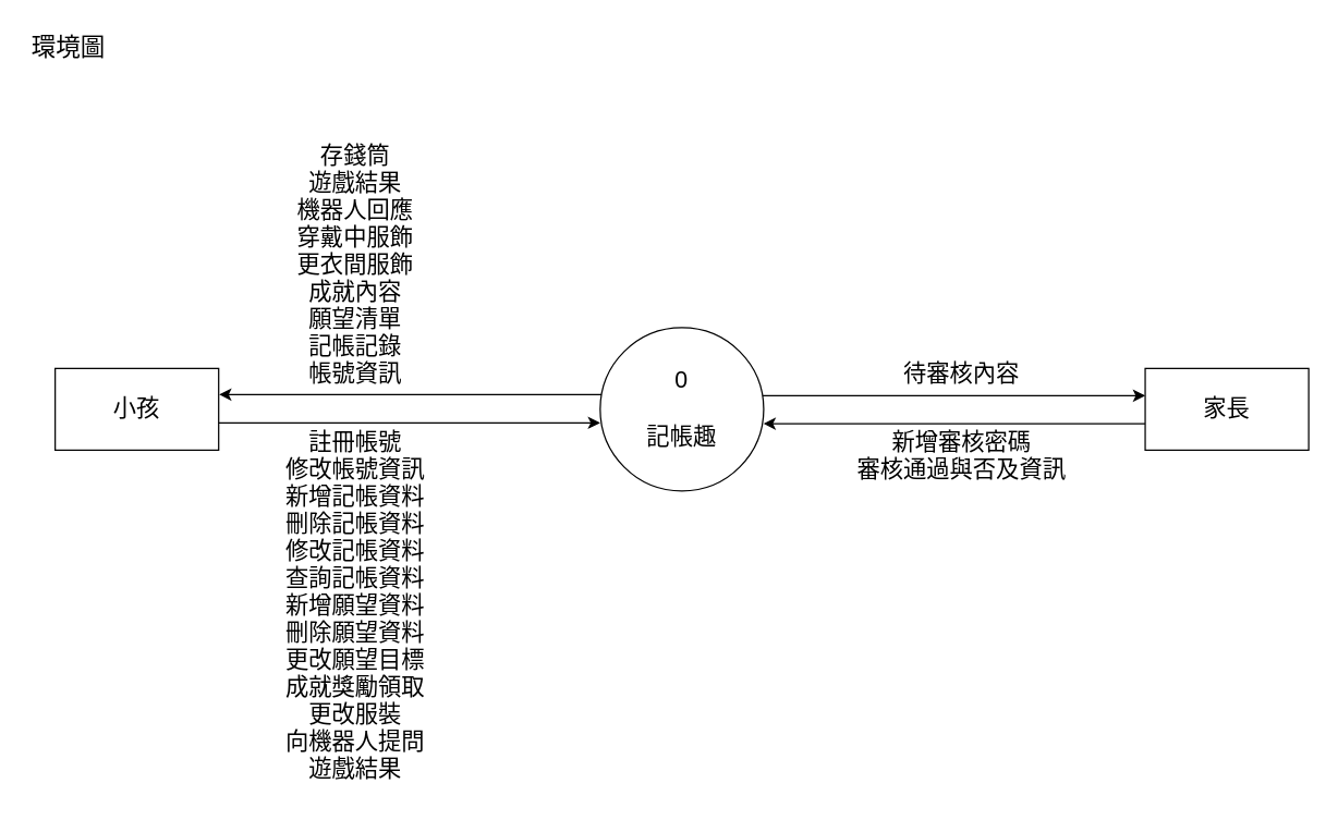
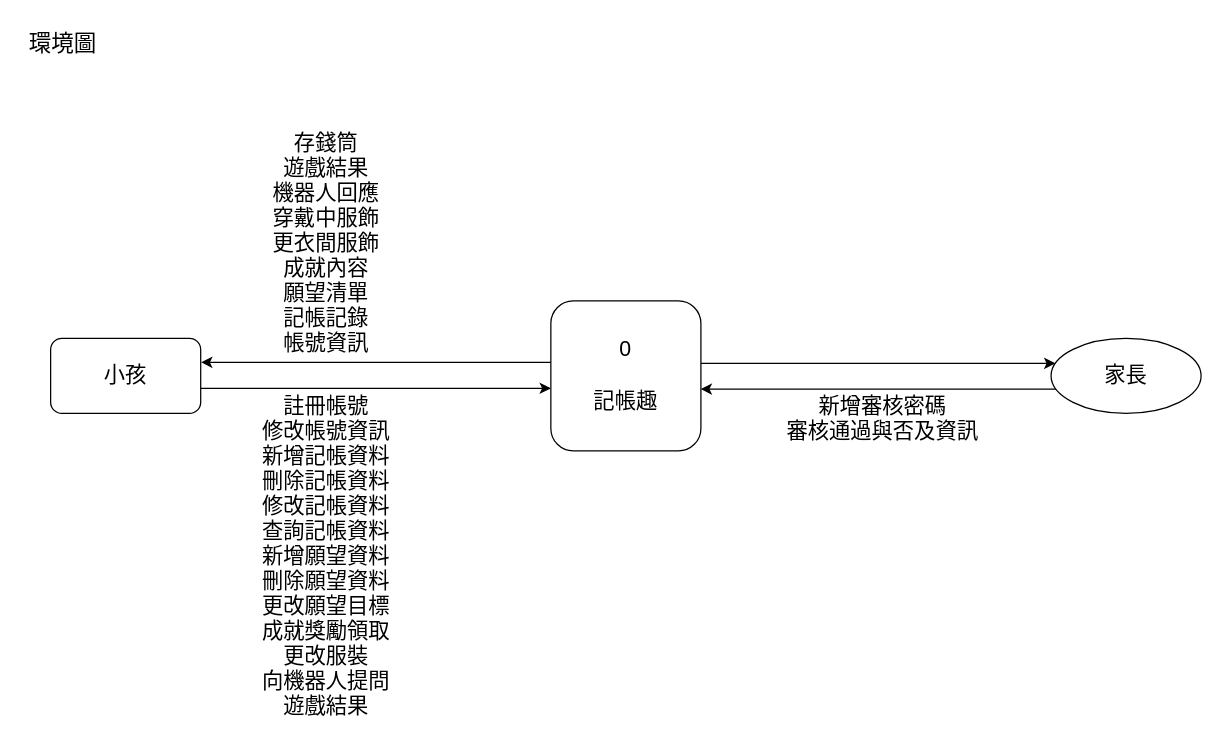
- <mxCell id="25" value="&lt;font style=&quot;font-size: 17px;&quot;&gt;待審核內容&lt;/font&gt;" style="text;html=1;align=center;verticalAlign=middle;resizable=0;points=[];autosize=1;strokeColor=none;fillColor=none;" vertex="1" parent="1"><mxGeometry x="650" y="260" width="110" height="30" as="geometry" /></mxCell>
- <mxCell id="7" value="&lt;font style=&quot;font-size: 17px;&quot;&gt;小孩&lt;/font&gt;" style="rounded=0;whiteSpace=wrap;html=1;" vertex="1" parent="1"><mxGeometry x="40" y="270" width="120" height="60" as="geometry" /></mxCell>
+ <mxCell id="7" value="&lt;font style=&quot;font-size: 17px;&quot;&gt;小孩&lt;/font&gt;" style="whiteSpace=wrap;html=1;rounded=1;" vertex="1" parent="1"><mxGeometry x="40" y="270" width="120" height="60" as="geometry" /></mxCell>
- <mxCell id="5" value="&lt;font style=&quot;font-size: 17px;&quot;&gt;0&lt;br&gt;&lt;br&gt;記帳趣&lt;/font&gt;" style="ellipse;whiteSpace=wrap;html=1;aspect=fixed;" vertex="1" parent="1"><mxGeometry x="440" y="240" width="120" height="120" as="geometry" /></mxCell>
+ <mxCell id="5" value="&lt;font style=&quot;font-size: 17px;&quot;&gt;0&lt;br&gt;&lt;br&gt;記帳趣&lt;/font&gt;" style="whiteSpace=wrap;html=1;aspect=fixed;rounded=1;" vertex="1" parent="1"><mxGeometry x="440" y="240" width="120" height="120" as="geometry" /></mxCell>
- <mxCell id="9" value="&lt;font style=&quot;font-size: 17px;&quot;&gt;家長&lt;/font&gt;" style="rounded=0;whiteSpace=wrap;html=1;" vertex="1" parent="1"><mxGeometry x="840" y="270" width="120" height="60" as="geometry" /></mxCell>
+ <mxCell id="9" value="&lt;font style=&quot;font-size: 17px;&quot;&gt;家長&lt;/font&gt;" style="ellipse;whiteSpace=wrap;html=1;" vertex="1" parent="1"><mxGeometry x="840" y="270" width="120" height="60" as="geometry" /></mxCell>
